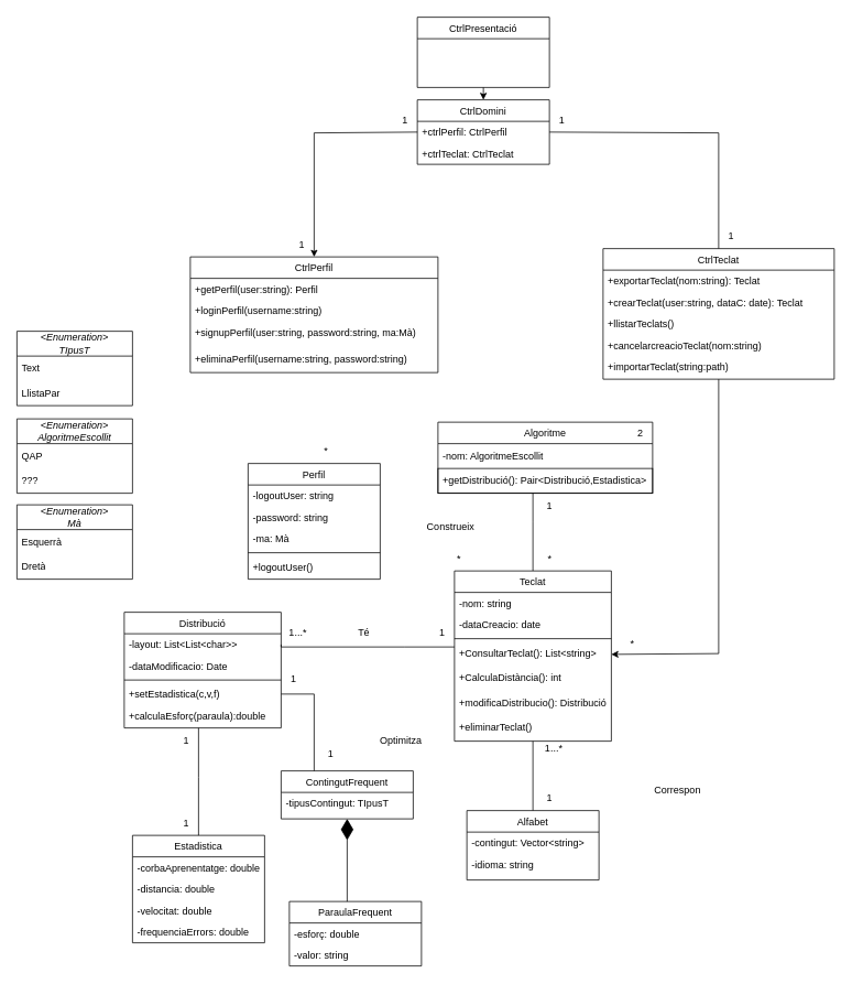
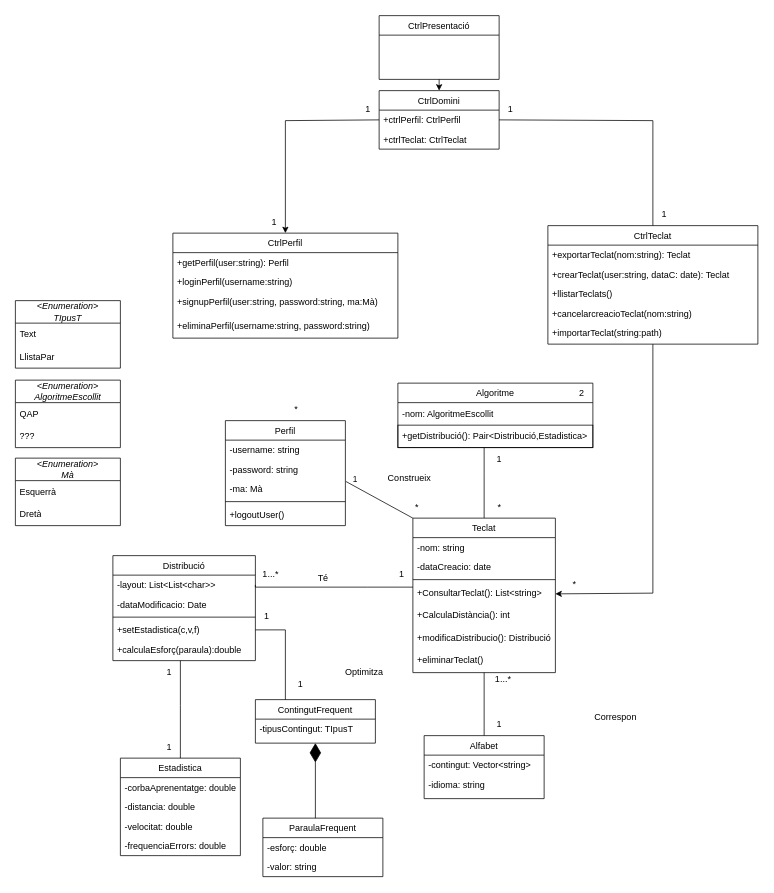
- <mxCell id="3" value="-logoutUser: string" style="text;align=left;verticalAlign=top;spacingLeft=4;spacingRight=4;overflow=hidden;rotatable=0;points=[[0,0.5],[1,0.5]];portConstraint=eastwest;" vertex="1" parent="2"><mxGeometry y="26" width="160" height="26" as="geometry" /></mxCell>
+ <mxCell id="3" value="-username: string" style="text;align=left;verticalAlign=top;spacingLeft=4;spacingRight=4;overflow=hidden;rotatable=0;points=[[0,0.5],[1,0.5]];portConstraint=eastwest;" vertex="1" parent="2"><mxGeometry y="26" width="160" height="26" as="geometry" /></mxCell>
+ <mxCell id="19" value="" style="endArrow=none;html=1;rounded=0;exitX=1.005;exitY=0.123;exitDx=0;exitDy=0;exitPerimeter=0;entryX=0;entryY=0;entryDx=0;entryDy=0;fontSize=12;" edge="1" parent="1" source="5" target="11"><mxGeometry width="50" height="50" relative="1" as="geometry"><mxPoint x="370" y="680" as="sourcePoint" /><mxPoint x="565" y="610" as="targetPoint" /></mxGeometry></mxCell>
+ <mxCell id="20" value="1" style="edgeLabel;html=1;align=center;verticalAlign=middle;resizable=0;points=[];" connectable="0" vertex="1" parent="19"><mxGeometry x="-0.827" y="2" relative="1" as="geometry"><mxPoint x="3" y="-6" as="offset" /></mxGeometry></mxCell>
- <mxCell id="53" value="Té" style="text;html=1;align=center;verticalAlign=middle;resizable=0;points=[];autosize=1;strokeColor=none;fillColor=none;" vertex="1" parent="1"><mxGeometry x="420" y="750" width="40" height="30" as="geometry" /></mxCell>
+ <mxCell id="53" value="Té" style="text;html=1;align=center;verticalAlign=middle;resizable=0;points=[];autosize=1;strokeColor=none;fillColor=none;" vertex="1" parent="1"><mxGeometry x="410" y="755" width="40" height="30" as="geometry" /></mxCell>
